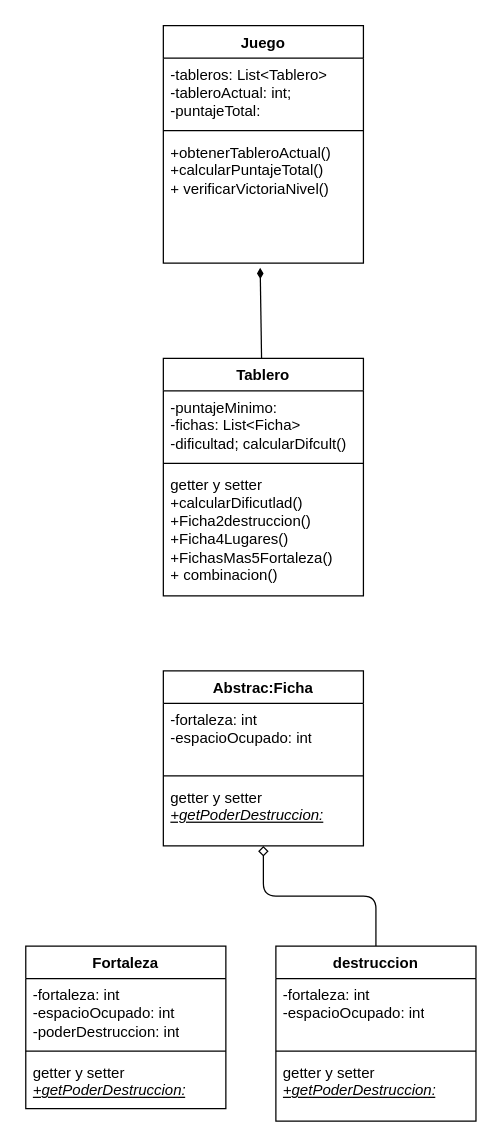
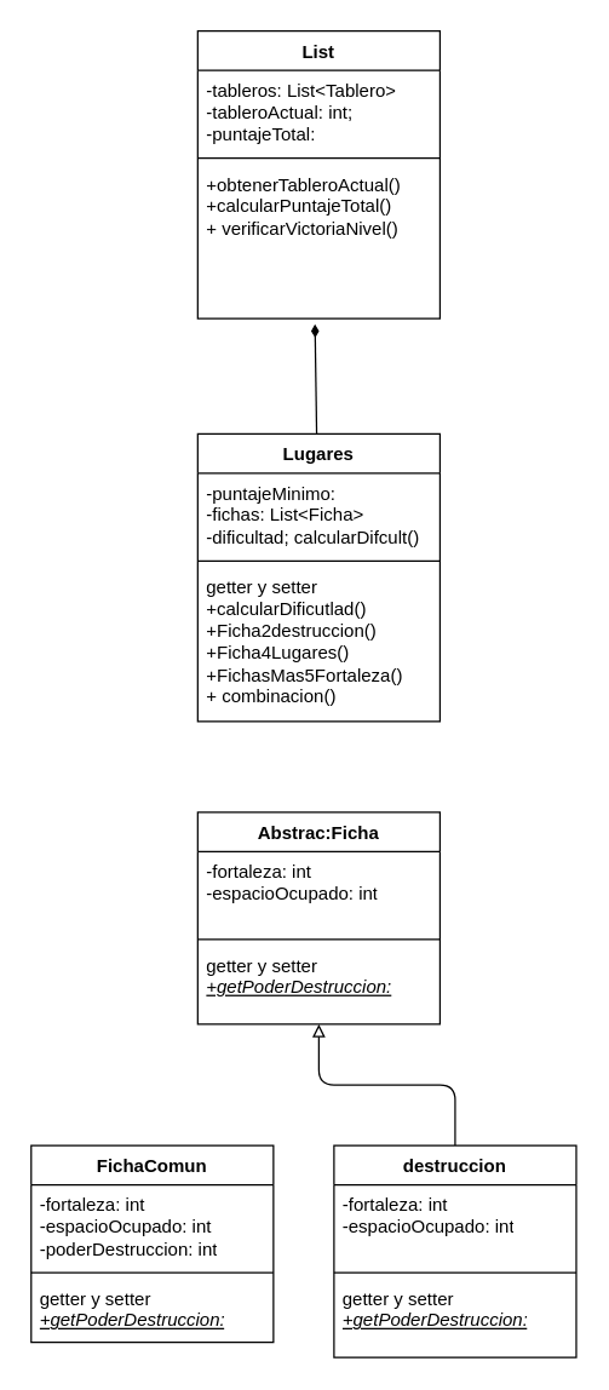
- <mxCell id="19" value="Juego" style="swimlane;fontStyle=1;align=center;verticalAlign=top;childLayout=stackLayout;horizontal=1;startSize=26;horizontalStack=0;resizeParent=1;resizeParentMax=0;resizeLast=0;collapsible=1;marginBottom=0;whiteSpace=wrap;html=1;" parent="1" vertex="1"><mxGeometry x="130" y="20" width="160" height="190" as="geometry" /></mxCell>
+ <mxCell id="19" value="List" style="swimlane;fontStyle=1;align=center;verticalAlign=top;childLayout=stackLayout;horizontal=1;startSize=26;horizontalStack=0;resizeParent=1;resizeParentMax=0;resizeLast=0;collapsible=1;marginBottom=0;whiteSpace=wrap;html=1;" parent="1" vertex="1"><mxGeometry x="130" y="20" width="160" height="190" as="geometry" /></mxCell>
- <mxCell id="15" value="Tablero" style="swimlane;fontStyle=1;align=center;verticalAlign=top;childLayout=stackLayout;horizontal=1;startSize=26;horizontalStack=0;resizeParent=1;resizeParentMax=0;resizeLast=0;collapsible=1;marginBottom=0;whiteSpace=wrap;html=1;" parent="1" vertex="1"><mxGeometry x="130" y="286" width="160" height="190" as="geometry" /></mxCell>
+ <mxCell id="15" value="Lugares" style="swimlane;fontStyle=1;align=center;verticalAlign=top;childLayout=stackLayout;horizontal=1;startSize=26;horizontalStack=0;resizeParent=1;resizeParentMax=0;resizeLast=0;collapsible=1;marginBottom=0;whiteSpace=wrap;html=1;" parent="1" vertex="1"><mxGeometry x="130" y="286" width="160" height="190" as="geometry" /></mxCell>
- <mxCell id="10" style="edgeStyle=orthogonalEdgeStyle;html=1;endArrow=diamond;endFill=0;" edge="1" parent="1" source="11" target="2"><mxGeometry relative="1" as="geometry" /></mxCell>
+ <mxCell id="10" style="edgeStyle=orthogonalEdgeStyle;html=1;endArrow=block;endFill=0;" edge="1" parent="1" source="11" target="2"><mxGeometry relative="1" as="geometry" /></mxCell>
- <mxCell id="6" value="Fortaleza" style="swimlane;fontStyle=1;align=center;verticalAlign=top;childLayout=stackLayout;horizontal=1;startSize=26;horizontalStack=0;resizeParent=1;resizeParentMax=0;resizeLast=0;collapsible=1;marginBottom=0;whiteSpace=wrap;html=1;" parent="1" vertex="1"><mxGeometry x="20" y="756" width="160" height="130" as="geometry" /></mxCell>
+ <mxCell id="6" value="FichaComun" style="swimlane;fontStyle=1;align=center;verticalAlign=top;childLayout=stackLayout;horizontal=1;startSize=26;horizontalStack=0;resizeParent=1;resizeParentMax=0;resizeLast=0;collapsible=1;marginBottom=0;whiteSpace=wrap;html=1;" parent="1" vertex="1"><mxGeometry x="20" y="756" width="160" height="130" as="geometry" /></mxCell>
